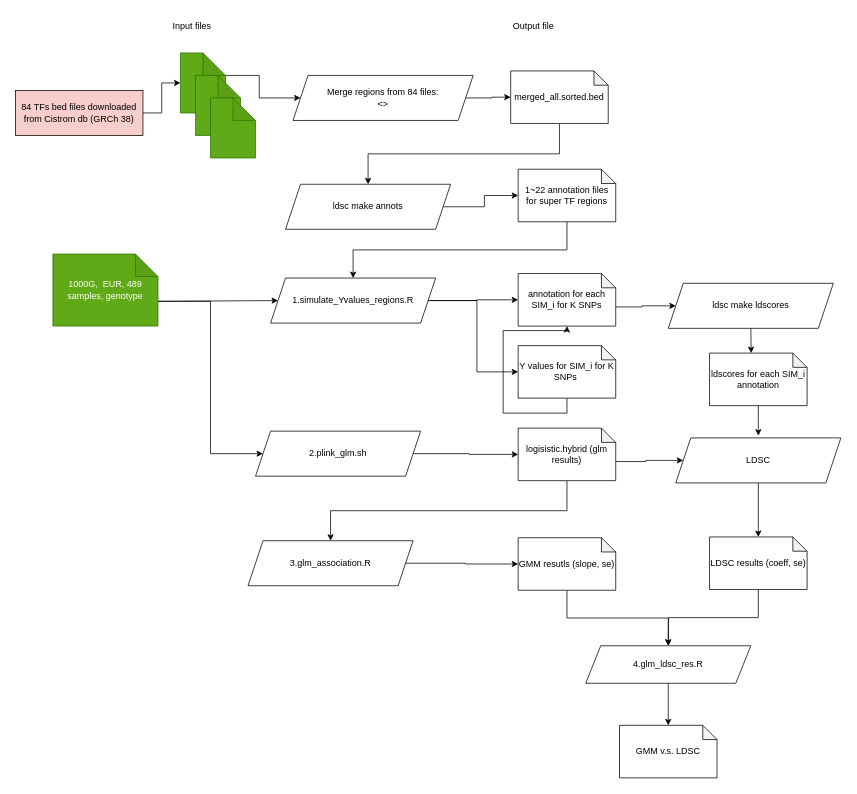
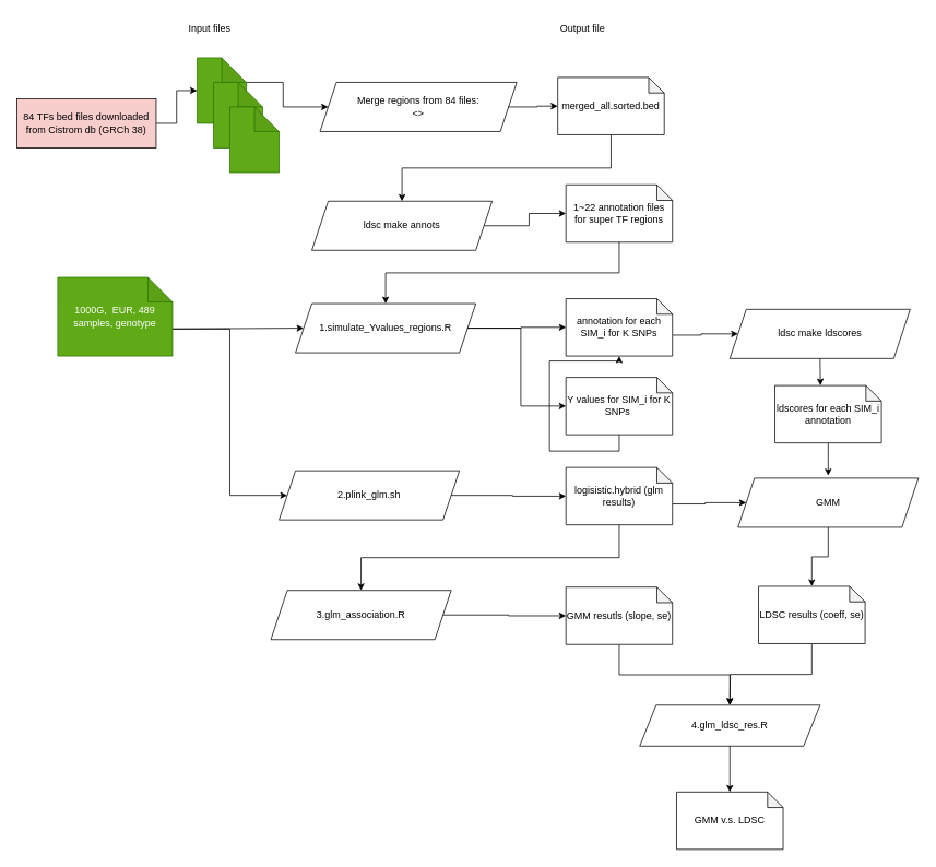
- <mxCell id="31" value="LDSC" style="shape=parallelogram;perimeter=parallelogramPerimeter;whiteSpace=wrap;html=1;fixedSize=1;" vertex="1" parent="1"><mxGeometry x="900" y="583" width="220" height="60" as="geometry" /></mxCell>
+ <mxCell id="31" value="GMM" style="shape=parallelogram;perimeter=parallelogramPerimeter;whiteSpace=wrap;html=1;fixedSize=1;" vertex="1" parent="1"><mxGeometry x="900" y="583" width="220" height="60" as="geometry" /></mxCell>
- <mxCell id="33" value="LDSC results (coeff, se)" style="shape=note;whiteSpace=wrap;html=1;backgroundOutline=1;darkOpacity=0.05;size=19;" vertex="1" parent="1"><mxGeometry x="945" y="715" width="130" height="70" as="geometry" /></mxCell>
+ <mxCell id="33" value="LDSC results (coeff, se)" style="shape=note;whiteSpace=wrap;html=1;backgroundOutline=1;darkOpacity=0.05;size=19;" vertex="1" parent="1"><mxGeometry x="925" y="715" width="130" height="70" as="geometry" /></mxCell>
